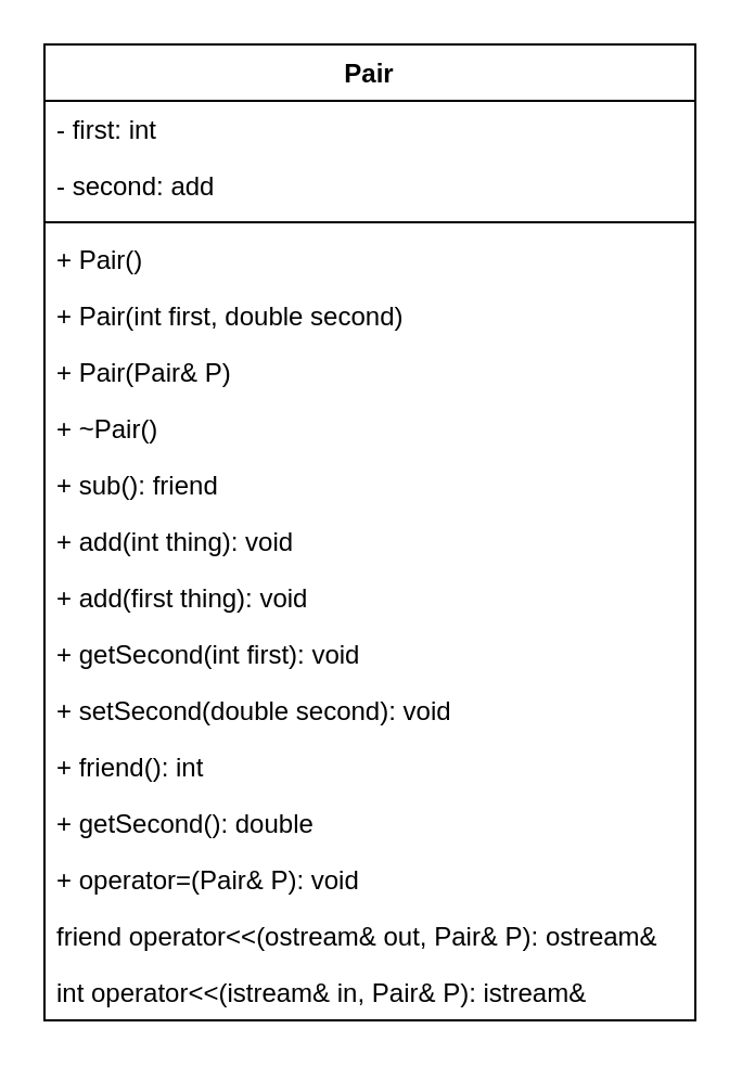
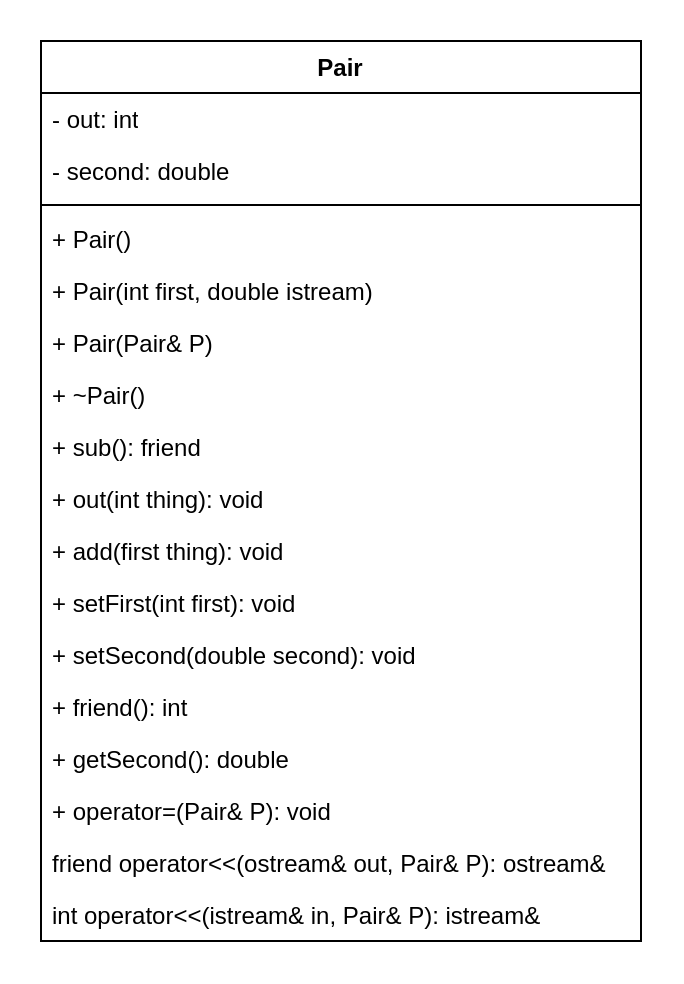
- <mxCell id="3" value="- first: int" style="text;strokeColor=none;fillColor=none;align=left;verticalAlign=top;spacingLeft=4;spacingRight=4;overflow=hidden;rotatable=0;points=[[0,0.5],[1,0.5]];portConstraint=eastwest;whiteSpace=wrap;html=1;" vertex="1" parent="2"><mxGeometry y="26" width="300" height="26" as="geometry" /></mxCell>
+ <mxCell id="3" value="- out: int" style="text;strokeColor=none;fillColor=none;align=left;verticalAlign=top;spacingLeft=4;spacingRight=4;overflow=hidden;rotatable=0;points=[[0,0.5],[1,0.5]];portConstraint=eastwest;whiteSpace=wrap;html=1;" vertex="1" parent="2"><mxGeometry y="26" width="300" height="26" as="geometry" /></mxCell>
- <mxCell id="4" value="- second: add" style="text;strokeColor=none;fillColor=none;align=left;verticalAlign=top;spacingLeft=4;spacingRight=4;overflow=hidden;rotatable=0;points=[[0,0.5],[1,0.5]];portConstraint=eastwest;whiteSpace=wrap;html=1;" vertex="1" parent="2"><mxGeometry y="52" width="300" height="26" as="geometry" /></mxCell>
+ <mxCell id="4" value="- second: double" style="text;strokeColor=none;fillColor=none;align=left;verticalAlign=top;spacingLeft=4;spacingRight=4;overflow=hidden;rotatable=0;points=[[0,0.5],[1,0.5]];portConstraint=eastwest;whiteSpace=wrap;html=1;" vertex="1" parent="2"><mxGeometry y="52" width="300" height="26" as="geometry" /></mxCell>
- <mxCell id="7" value="+ Pair(int first, double second)" style="text;strokeColor=none;fillColor=none;align=left;verticalAlign=top;spacingLeft=4;spacingRight=4;overflow=hidden;rotatable=0;points=[[0,0.5],[1,0.5]];portConstraint=eastwest;whiteSpace=wrap;html=1;" vertex="1" parent="2"><mxGeometry y="112" width="300" height="26" as="geometry" /></mxCell>
+ <mxCell id="7" value="+ Pair(int first, double istream)" style="text;strokeColor=none;fillColor=none;align=left;verticalAlign=top;spacingLeft=4;spacingRight=4;overflow=hidden;rotatable=0;points=[[0,0.5],[1,0.5]];portConstraint=eastwest;whiteSpace=wrap;html=1;" vertex="1" parent="2"><mxGeometry y="112" width="300" height="26" as="geometry" /></mxCell>
- <mxCell id="11" value="+ add(int thing): void" style="text;strokeColor=none;fillColor=none;align=left;verticalAlign=top;spacingLeft=4;spacingRight=4;overflow=hidden;rotatable=0;points=[[0,0.5],[1,0.5]];portConstraint=eastwest;whiteSpace=wrap;html=1;" vertex="1" parent="2"><mxGeometry y="216" width="300" height="26" as="geometry" /></mxCell>
+ <mxCell id="11" value="+ out(int thing): void" style="text;strokeColor=none;fillColor=none;align=left;verticalAlign=top;spacingLeft=4;spacingRight=4;overflow=hidden;rotatable=0;points=[[0,0.5],[1,0.5]];portConstraint=eastwest;whiteSpace=wrap;html=1;" vertex="1" parent="2"><mxGeometry y="216" width="300" height="26" as="geometry" /></mxCell>
- <mxCell id="13" value="+ getSecond(int first): void" style="text;strokeColor=none;fillColor=none;align=left;verticalAlign=top;spacingLeft=4;spacingRight=4;overflow=hidden;rotatable=0;points=[[0,0.5],[1,0.5]];portConstraint=eastwest;whiteSpace=wrap;html=1;" vertex="1" parent="2"><mxGeometry y="268" width="300" height="26" as="geometry" /></mxCell>
+ <mxCell id="13" value="+ setFirst(int first): void" style="text;strokeColor=none;fillColor=none;align=left;verticalAlign=top;spacingLeft=4;spacingRight=4;overflow=hidden;rotatable=0;points=[[0,0.5],[1,0.5]];portConstraint=eastwest;whiteSpace=wrap;html=1;" vertex="1" parent="2"><mxGeometry y="268" width="300" height="26" as="geometry" /></mxCell>
